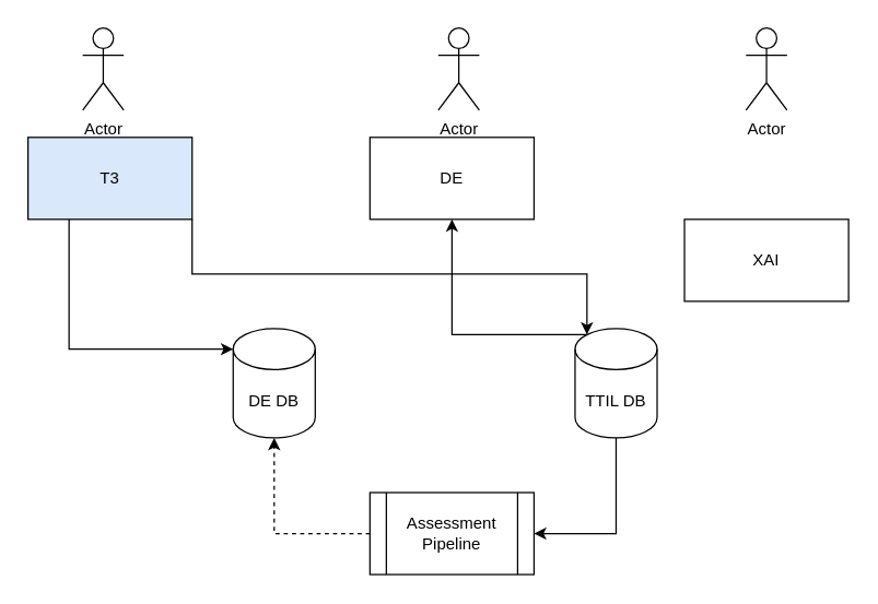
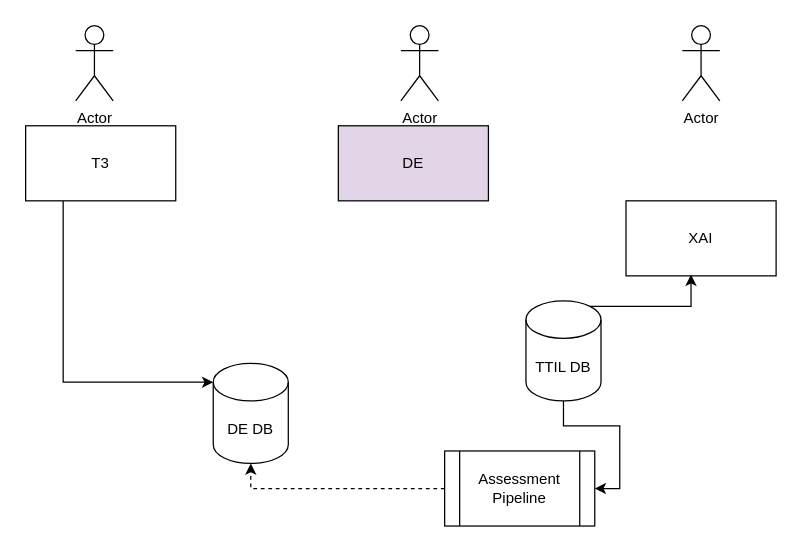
- <mxCell id="4" value="T3" style="rounded=0;whiteSpace=wrap;html=1;fillColor=#dae8fc;" vertex="1" parent="1"><mxGeometry x="20" y="100" width="120" height="60" as="geometry" /></mxCell>
+ <mxCell id="4" value="T3" style="rounded=0;whiteSpace=wrap;html=1;" vertex="1" parent="1"><mxGeometry x="20" y="100" width="120" height="60" as="geometry" /></mxCell>
- <mxCell id="6" value="DE" style="rounded=0;whiteSpace=wrap;html=1;" vertex="1" parent="1"><mxGeometry x="270" y="100" width="120" height="60" as="geometry" /></mxCell>
+ <mxCell id="6" value="DE" style="rounded=0;whiteSpace=wrap;html=1;fillColor=#e1d5e7;" vertex="1" parent="1"><mxGeometry x="270" y="100" width="120" height="60" as="geometry" /></mxCell>
- <mxCell id="2" style="edgeStyle=orthogonalEdgeStyle;rounded=0;orthogonalLoop=1;jettySize=auto;html=1;exitX=1;exitY=1;exitDx=0;exitDy=0;entryX=0.145;entryY=0;entryDx=0;entryDy=4.35;entryPerimeter=0;" edge="1" parent="1" source="4" target="10"><mxGeometry relative="1" as="geometry" /></mxCell>
- <mxCell id="8" style="edgeStyle=orthogonalEdgeStyle;rounded=0;orthogonalLoop=1;jettySize=auto;html=1;exitX=0.855;exitY=0;exitDx=0;exitDy=4.35;exitPerimeter=0;" edge="1" parent="1" source="10" target="6"><mxGeometry relative="1" as="geometry" /></mxCell>
+ <mxCell id="8" style="edgeStyle=orthogonalEdgeStyle;rounded=0;orthogonalLoop=1;jettySize=auto;html=1;exitX=0.855;exitY=0;exitDx=0;exitDy=4.35;exitPerimeter=0;entryX=0.433;entryY=0.983;entryDx=0;entryDy=0;entryPerimeter=0;" edge="1" parent="1" source="10" target="5"><mxGeometry relative="1" as="geometry" /></mxCell>
- <mxCell id="7" value="DE DB" style="shape=cylinder3;whiteSpace=wrap;html=1;boundedLbl=1;backgroundOutline=1;size=15;" vertex="1" parent="1"><mxGeometry x="170" y="240" width="60" height="80" as="geometry" /></mxCell>
+ <mxCell id="7" value="DE DB" style="shape=cylinder3;whiteSpace=wrap;html=1;boundedLbl=1;backgroundOutline=1;size=15;" vertex="1" parent="1"><mxGeometry x="170" y="290" width="60" height="80" as="geometry" /></mxCell>
- <mxCell id="12" value="Assessment Pipeline" style="shape=process;whiteSpace=wrap;html=1;backgroundOutline=1;" vertex="1" parent="1"><mxGeometry x="270" y="360" width="120" height="60" as="geometry" /></mxCell>
+ <mxCell id="12" value="Assessment Pipeline" style="shape=process;whiteSpace=wrap;html=1;backgroundOutline=1;" vertex="1" parent="1"><mxGeometry x="355" y="360" width="120" height="60" as="geometry" /></mxCell>
